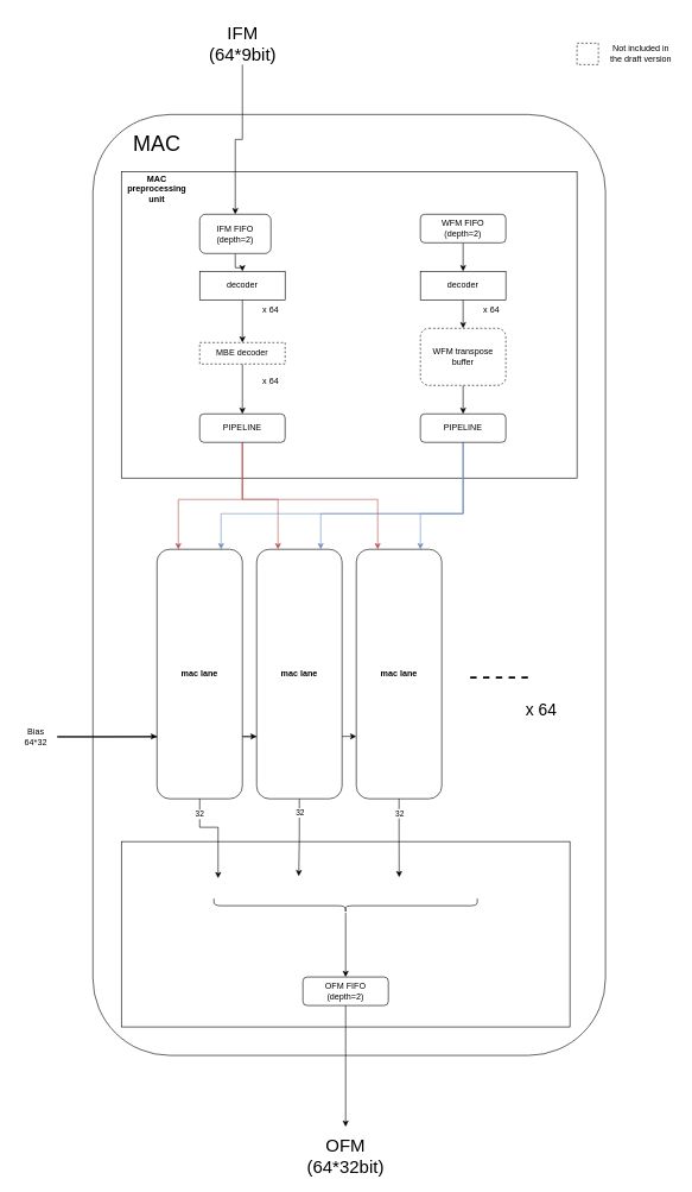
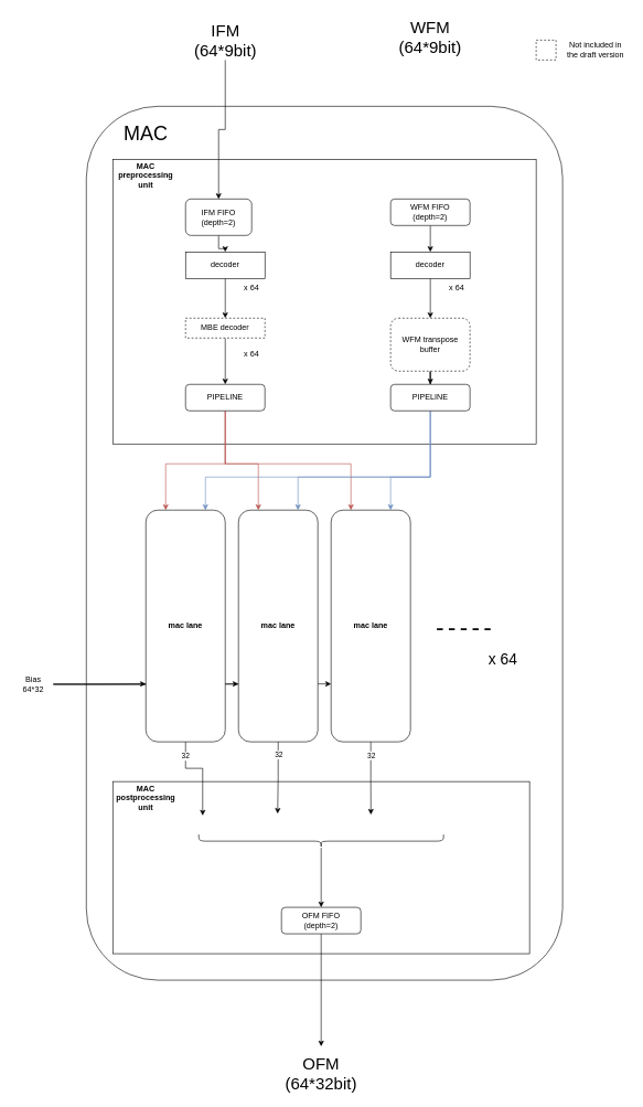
+ <mxCell id="9" value="WFM&lt;br style=&quot;font-size: 25px;&quot;&gt;(64*9bit)" style="text;html=1;strokeColor=none;fillColor=none;align=center;verticalAlign=middle;whiteSpace=wrap;rounded=0;fontSize=25;" parent="1" vertex="1"><mxGeometry x="590" y="20" width="120" height="70" as="geometry" /></mxCell>
- <mxCell id="22" value="WFM transpose buffer" style="rounded=1;whiteSpace=wrap;html=1;dashed=1;" parent="1" vertex="1"><mxGeometry x="590" y="460" width="120" height="80" as="geometry" /></mxCell>
+ <mxCell id="22" value="WFM transpose buffer" style="rounded=1;whiteSpace=wrap;html=1;dashed=1;" parent="1" vertex="1"><mxGeometry x="590" y="480" width="120" height="80" as="geometry" /></mxCell>
+ <mxCell id="40" value="MAC postprocessing unit" style="text;html=1;strokeColor=none;fillColor=none;align=center;verticalAlign=middle;whiteSpace=wrap;rounded=0;fontStyle=1" parent="1" vertex="1"><mxGeometry x="170" y="1180" width="100" height="50" as="geometry" /></mxCell>
